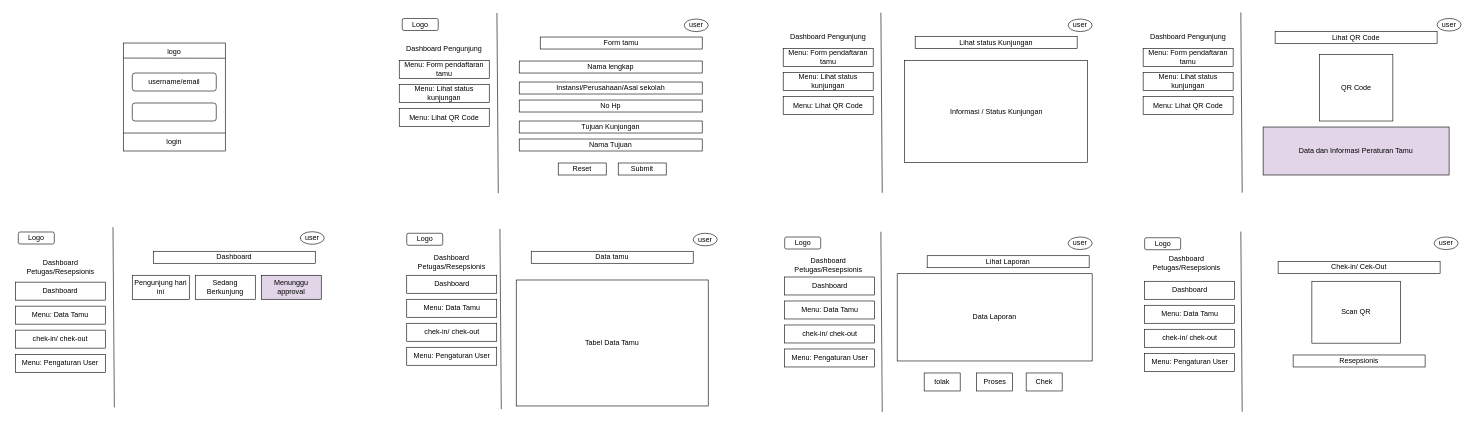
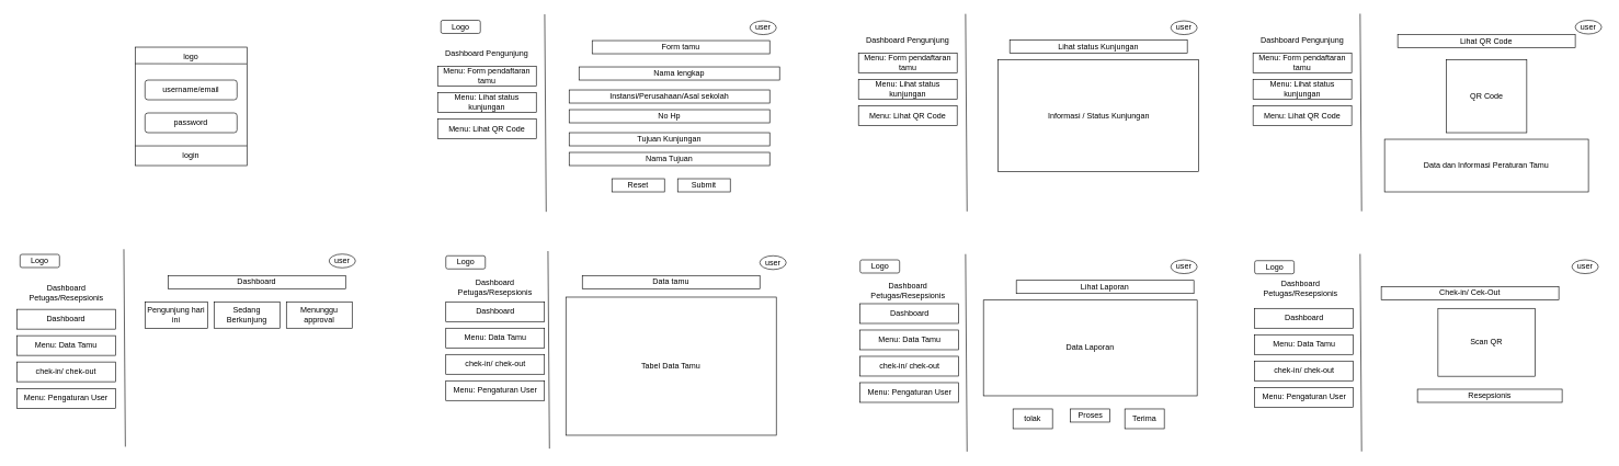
- <mxCell id="46" value="Lihat status Kunjungan" style="rounded=0;whiteSpace=wrap;html=1;" vertex="1" parent="1"><mxGeometry x="1525" y="60.1" width="270" height="20" as="geometry" /></mxCell>
+ <mxCell id="46" value="Lihat status Kunjungan" style="rounded=0;whiteSpace=wrap;html=1;" vertex="1" parent="1"><mxGeometry x="1535" y="60.1" width="270" height="20" as="geometry" /></mxCell>
- <mxCell id="19" value="Nama lengkap" style="rounded=0;whiteSpace=wrap;html=1;" vertex="1" parent="1"><mxGeometry x="865" y="101" width="305" height="20" as="geometry" /></mxCell>
+ <mxCell id="19" value="Nama lengkap" style="rounded=0;whiteSpace=wrap;html=1;" vertex="1" parent="1"><mxGeometry x="880" y="101" width="305" height="20" as="geometry" /></mxCell>
+ <mxCell id="10" value="password" style="text;html=1;align=center;verticalAlign=middle;whiteSpace=wrap;rounded=0;" vertex="1" parent="1"><mxGeometry x="260" y="171" width="60" height="30" as="geometry" /></mxCell>
- <mxCell id="51" value="Informasi / Status Kunjungan" style="rounded=0;whiteSpace=wrap;html=1;" vertex="1" parent="1"><mxGeometry x="1507.5" y="100.4" width="305" height="170" as="geometry" /></mxCell>
+ <mxCell id="51" value="Informasi / Status Kunjungan" style="rounded=0;whiteSpace=wrap;html=1;" vertex="1" parent="1"><mxGeometry x="1517.5" y="90.4" width="305" height="170" as="geometry" /></mxCell>
- <mxCell id="60" value="Data dan Informasi Peraturan Tamu" style="rounded=0;whiteSpace=wrap;html=1;fillColor=#e1d5e7;" vertex="1" parent="1"><mxGeometry x="2105" y="211" width="310" height="80" as="geometry" /></mxCell>
+ <mxCell id="60" value="Data dan Informasi Peraturan Tamu" style="rounded=0;whiteSpace=wrap;html=1;" vertex="1" parent="1"><mxGeometry x="2105" y="211" width="310" height="80" as="geometry" /></mxCell>
- <mxCell id="77" value="Chek-in/ Cek-Out" style="rounded=0;whiteSpace=wrap;html=1;" vertex="1" parent="1"><mxGeometry x="2130" y="435.25" width="270" height="20" as="geometry" /></mxCell>
+ <mxCell id="77" value="Chek-in/ Cek-Out" style="rounded=0;whiteSpace=wrap;html=1;" vertex="1" parent="1"><mxGeometry x="2100" y="435.25" width="270" height="20" as="geometry" /></mxCell>
- <mxCell id="43" value="Menunggu approval" style="rounded=0;whiteSpace=wrap;html=1;fillColor=#e1d5e7;" vertex="1" parent="1"><mxGeometry x="435" y="458.13" width="100" height="40" as="geometry" /></mxCell>
+ <mxCell id="43" value="Menunggu approval" style="rounded=0;whiteSpace=wrap;html=1;" vertex="1" parent="1"><mxGeometry x="435" y="458.13" width="100" height="40" as="geometry" /></mxCell>
- <mxCell id="32" value="Tabel Data Tamu" style="rounded=0;whiteSpace=wrap;html=1;" vertex="1" parent="1"><mxGeometry x="860" y="466" width="320" height="210" as="geometry" /></mxCell>
+ <mxCell id="32" value="Tabel Data Tamu" style="rounded=0;whiteSpace=wrap;html=1;" vertex="1" parent="1"><mxGeometry x="860" y="451" width="320" height="210" as="geometry" /></mxCell>
- <mxCell id="73" value="Proses" style="rounded=0;whiteSpace=wrap;html=1;" vertex="1" parent="1"><mxGeometry x="1627.5" y="621" width="60" height="30" as="geometry" /></mxCell>
+ <mxCell id="73" value="Proses" style="rounded=0;whiteSpace=wrap;html=1;" vertex="1" parent="1"><mxGeometry x="1627.5" y="621" width="60" height="20" as="geometry" /></mxCell>
- <mxCell id="72" value="Chek" style="rounded=0;whiteSpace=wrap;html=1;" vertex="1" parent="1"><mxGeometry x="1710" y="621" width="60" height="30" as="geometry" /></mxCell>
+ <mxCell id="72" value="Terima" style="rounded=0;whiteSpace=wrap;html=1;" vertex="1" parent="1"><mxGeometry x="1710" y="621" width="60" height="30" as="geometry" /></mxCell>
